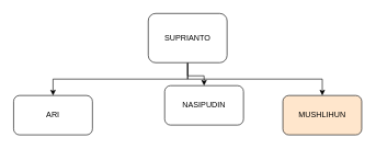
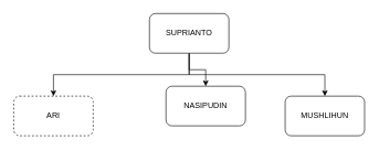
- <mxCell id="5" value="SUPRIANTO" style="rounded=1;whiteSpace=wrap;html=1;" vertex="1" parent="1"><mxGeometry x="225" y="20" width="120" height="75" as="geometry" /></mxCell>
+ <mxCell id="5" value="SUPRIANTO" style="rounded=1;whiteSpace=wrap;html=1;" vertex="1" parent="1"><mxGeometry x="225" y="20" width="120" height="60" as="geometry" /></mxCell>
- <mxCell id="8" value="ARI" style="rounded=1;whiteSpace=wrap;html=1;" vertex="1" parent="1"><mxGeometry x="20" y="145" width="120" height="60" as="geometry" /></mxCell>
+ <mxCell id="8" value="ARI" style="rounded=1;whiteSpace=wrap;html=1;dashed=1;" vertex="1" parent="1"><mxGeometry x="20" y="145" width="120" height="60" as="geometry" /></mxCell>
- <mxCell id="7" value="MUSHLIHUN" style="rounded=1;whiteSpace=wrap;html=1;fillColor=#ffe6cc;" vertex="1" parent="1"><mxGeometry x="430" y="145" width="120" height="60" as="geometry" /></mxCell>
+ <mxCell id="7" value="MUSHLIHUN" style="rounded=1;whiteSpace=wrap;html=1;" vertex="1" parent="1"><mxGeometry x="430" y="145" width="120" height="60" as="geometry" /></mxCell>
